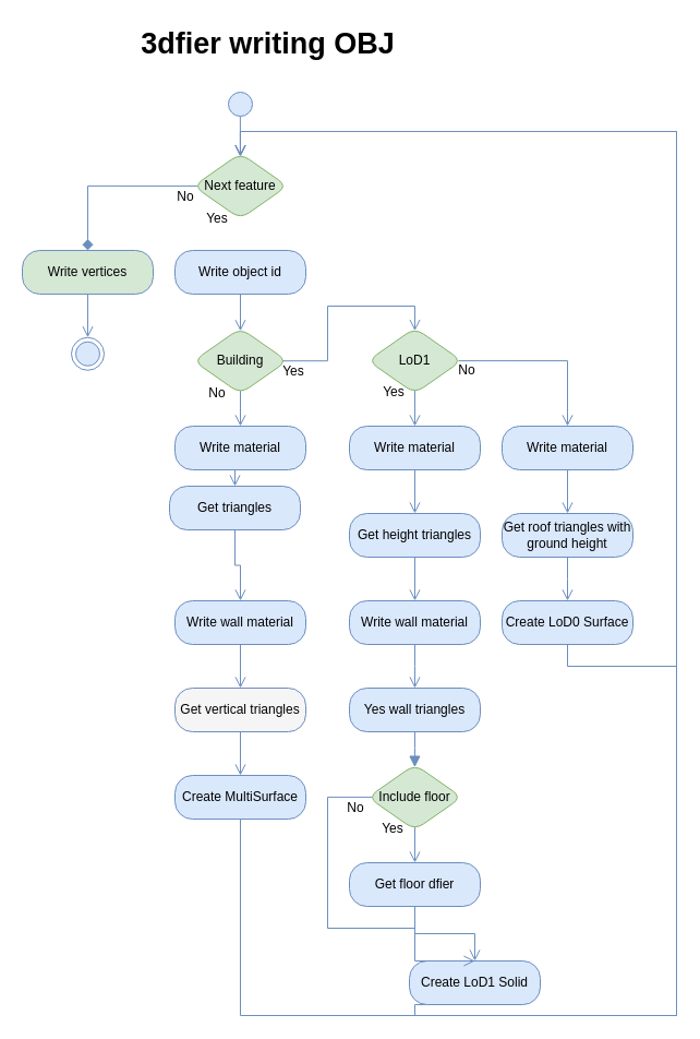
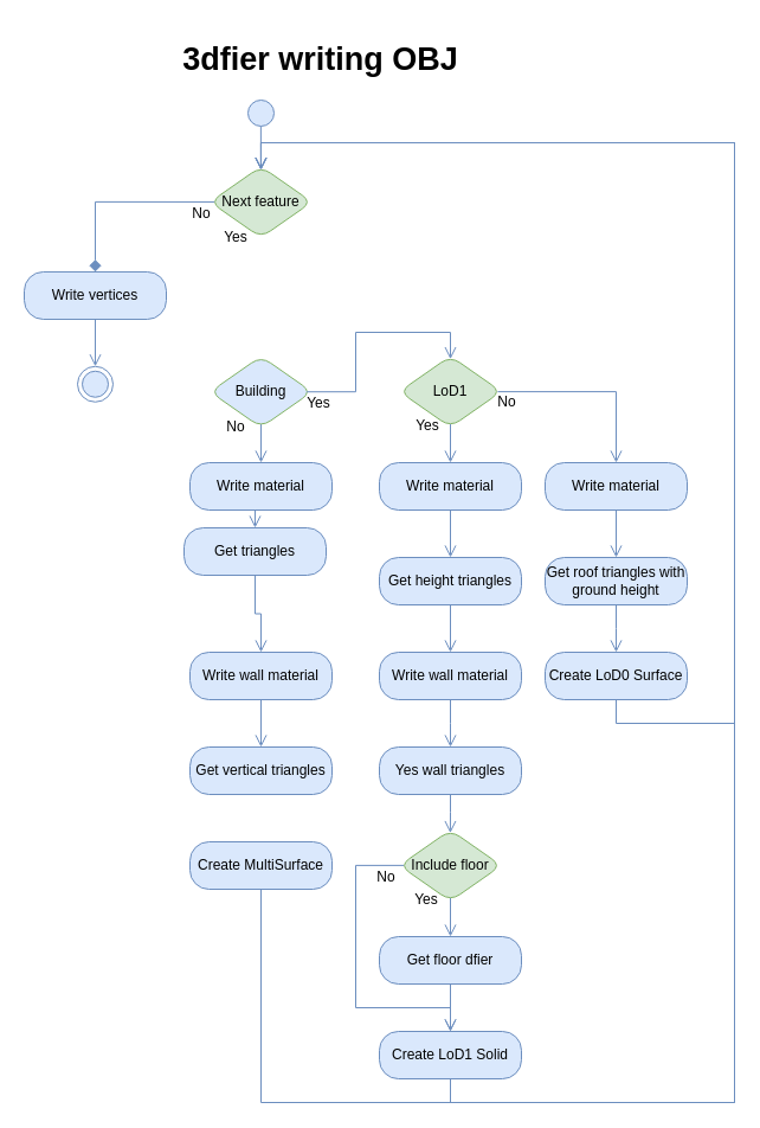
- <mxCell id="41" value="3dfier writing OBJ" style="text;strokeColor=none;fillColor=none;html=1;fontSize=27;fontStyle=1;verticalAlign=middle;align=center;rounded=0;shadow=0;" parent="1" vertex="1"><mxGeometry x="85" y="20" width="319" height="40" as="geometry" /></mxCell>
+ <mxCell id="41" value="3dfier writing OBJ" style="text;strokeColor=none;fillColor=none;html=1;fontSize=27;fontStyle=1;verticalAlign=middle;align=center;rounded=0;shadow=0;" parent="1" vertex="1"><mxGeometry x="110" y="30" width="319" height="40" as="geometry" /></mxCell>
- <mxCell id="12" value="Write vertices" style="rounded=1;whiteSpace=wrap;html=1;arcSize=40;fillColor=#d5e8d4;strokeColor=#6c8ebf;shadow=0;" parent="1" vertex="1"><mxGeometry x="20" y="228.98" width="120" height="40" as="geometry" /></mxCell>
+ <mxCell id="12" value="Write vertices" style="rounded=1;whiteSpace=wrap;html=1;arcSize=40;fillColor=#dae8fc;strokeColor=#6c8ebf;shadow=0;" parent="1" vertex="1"><mxGeometry x="20" y="228.98" width="120" height="40" as="geometry" /></mxCell>
- <mxCell id="9" value="Write object id" style="rounded=1;whiteSpace=wrap;html=1;arcSize=40;fillColor=#dae8fc;strokeColor=#6c8ebf;shadow=0;" parent="1" vertex="1"><mxGeometry x="160" y="228.98" width="120" height="40" as="geometry" /></mxCell>
- <mxCell id="10" value="" style="edgeStyle=orthogonalEdgeStyle;html=1;verticalAlign=bottom;endArrow=open;endSize=8;strokeColor=#6c8ebf;fillColor=#dae8fc;shadow=0;rounded=0;exitX=0.5;exitY=1;exitDx=0;exitDy=0;entryX=0.5;entryY=0.043;entryDx=0;entryDy=0;entryPerimeter=0;" parent="1" source="9" target="13" edge="1"><mxGeometry relative="1" as="geometry"><mxPoint x="220" y="300" as="targetPoint" /><mxPoint x="214.46" y="151.5" as="sourcePoint" /><Array as="points" /></mxGeometry></mxCell>
- <mxCell id="13" value="Building" style="rhombus;whiteSpace=wrap;html=1;fillColor=#d5e8d4;strokeColor=#82b366;rounded=1;shadow=0;strokeWidth=1;perimeterSpacing=0;" parent="1" vertex="1"><mxGeometry x="177" y="300.23" width="86" height="60" as="geometry" /></mxCell>
+ <mxCell id="13" value="Building" style="rhombus;whiteSpace=wrap;html=1;fillColor=#dae8fc;strokeColor=#82b366;rounded=1;shadow=0;strokeWidth=1;perimeterSpacing=0;" parent="1" vertex="1"><mxGeometry x="177" y="300.23" width="86" height="60" as="geometry" /></mxCell>
- <mxCell id="33" value="Get vertical triangles" style="rounded=1;whiteSpace=wrap;html=1;arcSize=40;fillColor=#f5f5f5;strokeColor=#6c8ebf;shadow=0;" parent="1" vertex="1"><mxGeometry x="160" y="630" width="120" height="40" as="geometry" /></mxCell>
+ <mxCell id="33" value="Get vertical triangles" style="rounded=1;whiteSpace=wrap;html=1;arcSize=40;fillColor=#dae8fc;strokeColor=#6c8ebf;shadow=0;" parent="1" vertex="1"><mxGeometry x="160" y="630" width="120" height="40" as="geometry" /></mxCell>
- <mxCell id="34" value="" style="edgeStyle=orthogonalEdgeStyle;html=1;verticalAlign=bottom;endArrow=open;endSize=8;strokeColor=#6c8ebf;fillColor=#dae8fc;shadow=0;rounded=0;entryX=0.5;entryY=0;entryDx=0;entryDy=0;exitX=0.5;exitY=1;exitDx=0;exitDy=0;" parent="1" source="33" target="35" edge="1"><mxGeometry relative="1" as="geometry"><mxPoint x="214.46" y="706.75" as="targetPoint" /><mxPoint x="214.46" y="666.75" as="sourcePoint" /><Array as="points" /></mxGeometry></mxCell>
- <mxCell id="26" value="" style="edgeStyle=orthogonalEdgeStyle;html=1;verticalAlign=bottom;endArrow=block;endSize=8;strokeColor=#6c8ebf;fillColor=#dae8fc;shadow=0;rounded=0;exitX=0.5;exitY=1;exitDx=0;exitDy=0;entryX=0.499;entryY=0.043;entryDx=0;entryDy=0;entryPerimeter=0;" parent="1" source="25" target="17" edge="1"><mxGeometry relative="1" as="geometry"><mxPoint x="334.81" y="700" as="targetPoint" /><mxPoint x="389.52" y="667" as="sourcePoint" /><Array as="points" /></mxGeometry></mxCell>
+ <mxCell id="26" value="" style="edgeStyle=orthogonalEdgeStyle;html=1;verticalAlign=bottom;endArrow=open;endSize=8;strokeColor=#6c8ebf;fillColor=#dae8fc;shadow=0;rounded=0;exitX=0.5;exitY=1;exitDx=0;exitDy=0;entryX=0.499;entryY=0.043;entryDx=0;entryDy=0;entryPerimeter=0;" parent="1" source="25" target="17" edge="1"><mxGeometry relative="1" as="geometry"><mxPoint x="334.81" y="700" as="targetPoint" /><mxPoint x="389.52" y="667" as="sourcePoint" /><Array as="points" /></mxGeometry></mxCell>
- <mxCell id="27" value="Create LoD1 Solid" style="rounded=1;whiteSpace=wrap;html=1;arcSize=40;fillColor=#dae8fc;strokeColor=#6c8ebf;shadow=0;" parent="1" vertex="1"><mxGeometry x="375" y="880" width="120" height="40" as="geometry" /></mxCell>
+ <mxCell id="27" value="Create LoD1 Solid" style="rounded=1;whiteSpace=wrap;html=1;arcSize=40;fillColor=#dae8fc;strokeColor=#6c8ebf;shadow=0;" parent="1" vertex="1"><mxGeometry x="320" y="870" width="120" height="40" as="geometry" /></mxCell>
